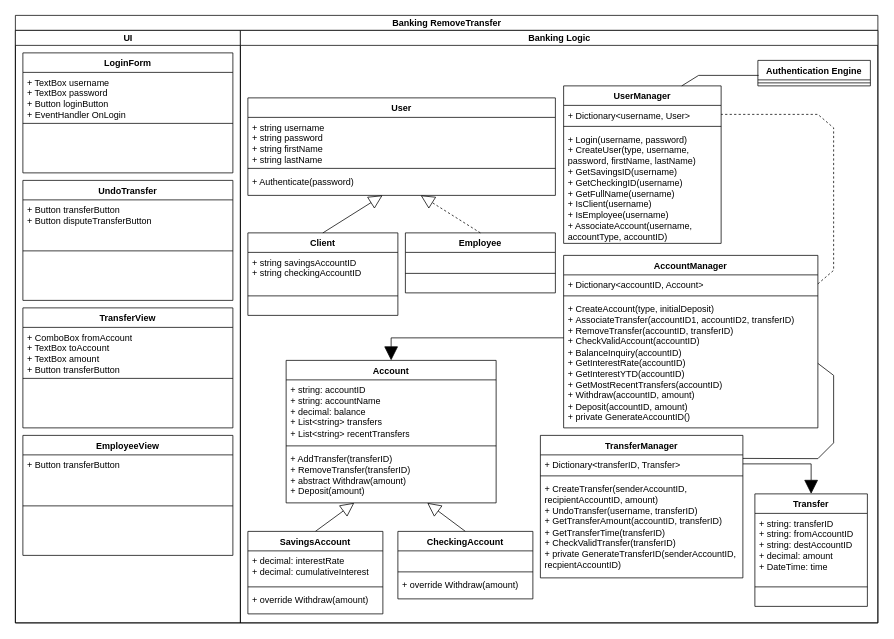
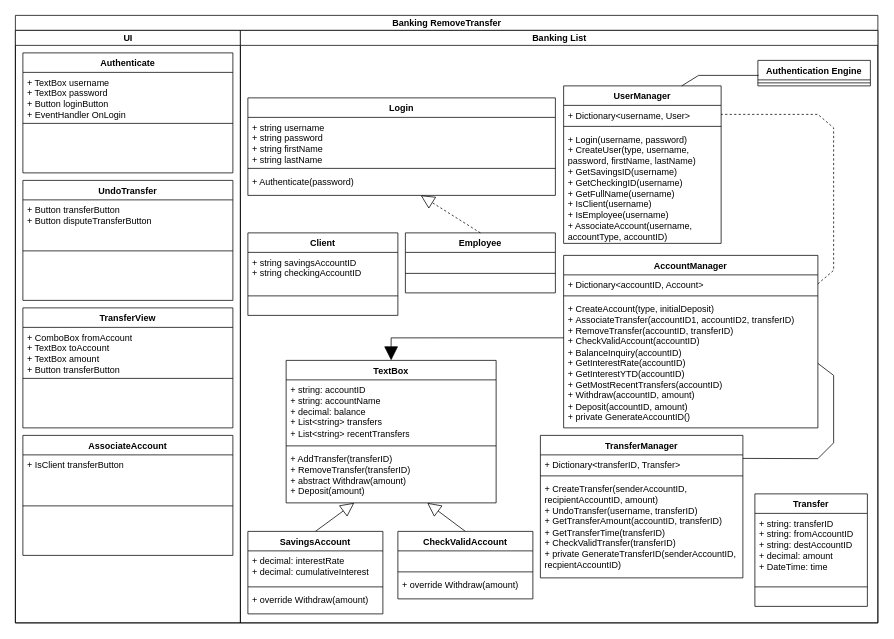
- <mxCell id="20" value="Banking Logic" style="swimlane;startSize=20;html=1;" vertex="1" parent="2"><mxGeometry x="300" y="20" width="850" height="790" as="geometry" /></mxCell>
+ <mxCell id="20" value="Banking List" style="swimlane;startSize=20;html=1;" vertex="1" parent="2"><mxGeometry x="300" y="20" width="850" height="790" as="geometry" /></mxCell>
- <mxCell id="4" value="LoginForm" style="swimlane;fontStyle=1;align=center;verticalAlign=top;childLayout=stackLayout;horizontal=1;startSize=26;horizontalStack=0;resizeParent=1;resizeParentMax=0;resizeLast=0;collapsible=1;marginBottom=0;whiteSpace=wrap;html=1;" vertex="1" parent="3"><mxGeometry x="10" y="30" width="280" height="160" as="geometry" /></mxCell>
+ <mxCell id="4" value="Authenticate" style="swimlane;fontStyle=1;align=center;verticalAlign=top;childLayout=stackLayout;horizontal=1;startSize=26;horizontalStack=0;resizeParent=1;resizeParentMax=0;resizeLast=0;collapsible=1;marginBottom=0;whiteSpace=wrap;html=1;" vertex="1" parent="3"><mxGeometry x="10" y="30" width="280" height="160" as="geometry" /></mxCell>
- <mxCell id="27" value="User" style="swimlane;fontStyle=1;align=center;verticalAlign=top;childLayout=stackLayout;horizontal=1;startSize=26;horizontalStack=0;resizeParent=1;resizeParentMax=0;resizeLast=0;collapsible=1;marginBottom=0;whiteSpace=wrap;html=1;" vertex="1" parent="20"><mxGeometry x="10" y="90" width="410" height="130" as="geometry"><mxRectangle x="55" y="180" width="70" height="30" as="alternateBounds" /></mxGeometry></mxCell>
+ <mxCell id="27" value="Login" style="swimlane;fontStyle=1;align=center;verticalAlign=top;childLayout=stackLayout;horizontal=1;startSize=26;horizontalStack=0;resizeParent=1;resizeParentMax=0;resizeLast=0;collapsible=1;marginBottom=0;whiteSpace=wrap;html=1;" vertex="1" parent="20"><mxGeometry x="10" y="90" width="410" height="130" as="geometry"><mxRectangle x="55" y="180" width="70" height="30" as="alternateBounds" /></mxGeometry></mxCell>
- <mxCell id="35" value="" style="endArrow=block;endSize=16;endFill=0;html=1;rounded=0;exitX=0.5;exitY=0;exitDx=0;exitDy=0;" edge="1" parent="20" source="23" target="30"><mxGeometry width="160" relative="1" as="geometry"><mxPoint x="95" y="470" as="sourcePoint" /><mxPoint x="125" y="220" as="targetPoint" /></mxGeometry></mxCell>
- <mxCell id="55" value="Account" style="swimlane;fontStyle=1;align=center;verticalAlign=top;childLayout=stackLayout;horizontal=1;startSize=26;horizontalStack=0;resizeParent=1;resizeParentMax=0;resizeLast=0;collapsible=1;marginBottom=0;whiteSpace=wrap;html=1;" vertex="1" parent="20"><mxGeometry x="61" y="440" width="280" height="190" as="geometry" /></mxCell>
+ <mxCell id="55" value="TextBox" style="swimlane;fontStyle=1;align=center;verticalAlign=top;childLayout=stackLayout;horizontal=1;startSize=26;horizontalStack=0;resizeParent=1;resizeParentMax=0;resizeLast=0;collapsible=1;marginBottom=0;whiteSpace=wrap;html=1;" vertex="1" parent="20"><mxGeometry x="61" y="440" width="280" height="190" as="geometry" /></mxCell>
- <mxCell id="16" value="EmployeeView" style="swimlane;fontStyle=1;align=center;verticalAlign=top;childLayout=stackLayout;horizontal=1;startSize=26;horizontalStack=0;resizeParent=1;resizeParentMax=0;resizeLast=0;collapsible=1;marginBottom=0;whiteSpace=wrap;html=1;" vertex="1" parent="3"><mxGeometry x="10" y="540" width="280" height="160" as="geometry" /></mxCell>
+ <mxCell id="16" value="AssociateAccount" style="swimlane;fontStyle=1;align=center;verticalAlign=top;childLayout=stackLayout;horizontal=1;startSize=26;horizontalStack=0;resizeParent=1;resizeParentMax=0;resizeLast=0;collapsible=1;marginBottom=0;whiteSpace=wrap;html=1;" vertex="1" parent="3"><mxGeometry x="10" y="540" width="280" height="160" as="geometry" /></mxCell>
- <mxCell id="17" value="+ Button transferButton" style="text;strokeColor=none;fillColor=none;align=left;verticalAlign=top;spacingLeft=4;spacingRight=4;overflow=hidden;rotatable=0;points=[[0,0.5],[1,0.5]];portConstraint=eastwest;whiteSpace=wrap;html=1;" vertex="1" parent="16"><mxGeometry y="26" width="280" height="64" as="geometry" /></mxCell>
+ <mxCell id="17" value="+ IsClient transferButton" style="text;strokeColor=none;fillColor=none;align=left;verticalAlign=top;spacingLeft=4;spacingRight=4;overflow=hidden;rotatable=0;points=[[0,0.5],[1,0.5]];portConstraint=eastwest;whiteSpace=wrap;html=1;" vertex="1" parent="16"><mxGeometry y="26" width="280" height="64" as="geometry" /></mxCell>
- <mxCell id="71" value="" style="endArrow=block;endSize=16;endFill=1;html=1;rounded=0;entryX=0.5;entryY=0;entryDx=0;entryDy=0;exitX=1;exitY=0.5;exitDx=0;exitDy=0;" edge="1" parent="20" source="49" target="67"><mxGeometry width="160" relative="1" as="geometry"><mxPoint x="701" y="600" as="sourcePoint" /><mxPoint x="471" y="458" as="targetPoint" /><Array as="points"><mxPoint x="761" y="578" /></Array></mxGeometry></mxCell>
- <mxCell id="59" value="CheckingAccount" style="swimlane;fontStyle=1;align=center;verticalAlign=top;childLayout=stackLayout;horizontal=1;startSize=26;horizontalStack=0;resizeParent=1;resizeParentMax=0;resizeLast=0;collapsible=1;marginBottom=0;whiteSpace=wrap;html=1;" vertex="1" parent="20"><mxGeometry x="210" y="668" width="180" height="90" as="geometry" /></mxCell>
+ <mxCell id="59" value="CheckValidAccount" style="swimlane;fontStyle=1;align=center;verticalAlign=top;childLayout=stackLayout;horizontal=1;startSize=26;horizontalStack=0;resizeParent=1;resizeParentMax=0;resizeLast=0;collapsible=1;marginBottom=0;whiteSpace=wrap;html=1;" vertex="1" parent="20"><mxGeometry x="210" y="668" width="180" height="90" as="geometry" /></mxCell>
